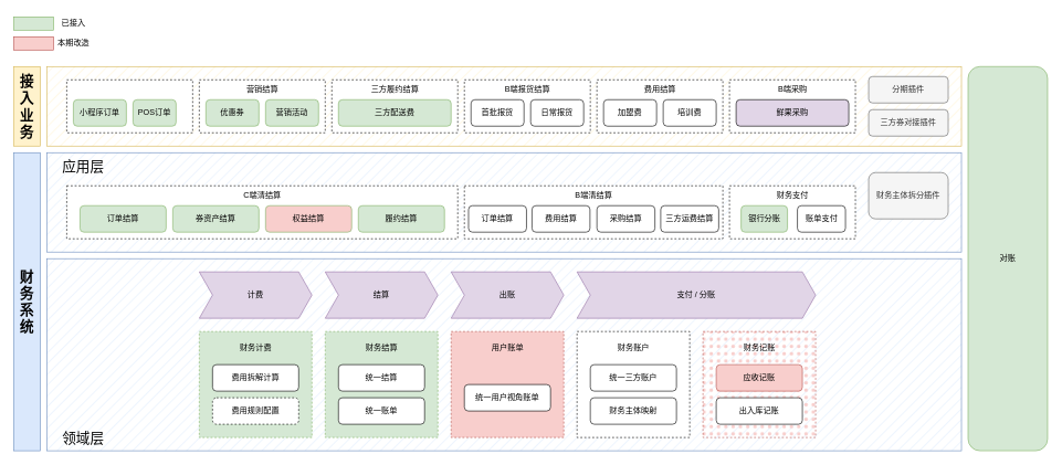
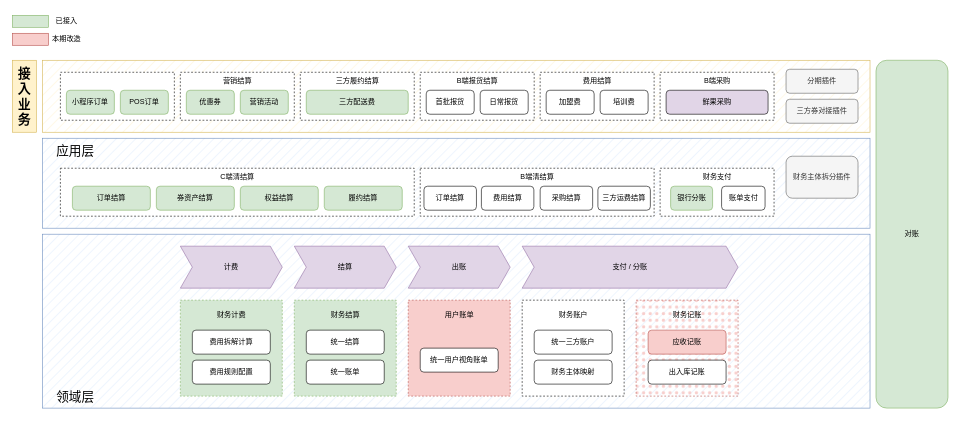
- <mxCell id="14" value="POS订单" style="rounded=1;whiteSpace=wrap;html=1;fillColor=#d5e8d4;strokeColor=#82b366;" parent="1" vertex="1"><mxGeometry x="200" y="150" width="65" height="40" as="geometry" /></mxCell>
+ <mxCell id="14" value="POS订单" style="rounded=1;whiteSpace=wrap;html=1;fillColor=#d5e8d4;strokeColor=#82b366;" parent="1" vertex="1"><mxGeometry x="200" y="150" width="80" height="40" as="geometry" /></mxCell>
- <mxCell id="35" value="权益结算" style="rounded=1;whiteSpace=wrap;html=1;fillColor=#f8cecc;strokeColor=#82b366;" parent="1" vertex="1"><mxGeometry x="400" y="310" width="130" height="40" as="geometry" /></mxCell>
+ <mxCell id="35" value="权益结算" style="rounded=1;whiteSpace=wrap;html=1;fillColor=#d5e8d4;strokeColor=#82b366;" parent="1" vertex="1"><mxGeometry x="400" y="310" width="130" height="40" as="geometry" /></mxCell>
- <mxCell id="69" value="&lt;b&gt;&lt;font style=&quot;font-size: 21px;&quot;&gt;财务系统&lt;/font&gt;&lt;/b&gt;" style="rounded=0;whiteSpace=wrap;html=1;fillColor=#dae8fc;strokeColor=#6c8ebf;fillStyle=solid;" parent="1" vertex="1"><mxGeometry x="20" y="230" width="40" height="450" as="geometry" /></mxCell>
- <mxCell id="42" value="费用规则配置" style="rounded=1;whiteSpace=wrap;html=1;dashed=1;" parent="1" vertex="1"><mxGeometry x="320" y="600" width="130" height="40" as="geometry" /></mxCell>
+ <mxCell id="42" value="费用规则配置" style="rounded=1;whiteSpace=wrap;html=1;" parent="1" vertex="1"><mxGeometry x="320" y="600" width="130" height="40" as="geometry" /></mxCell>
